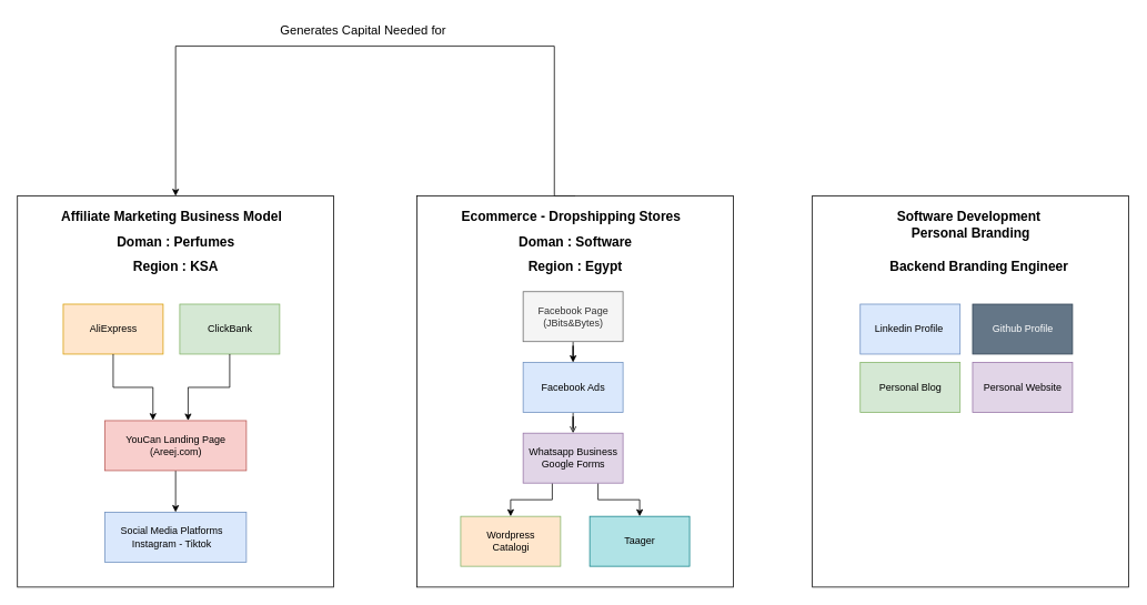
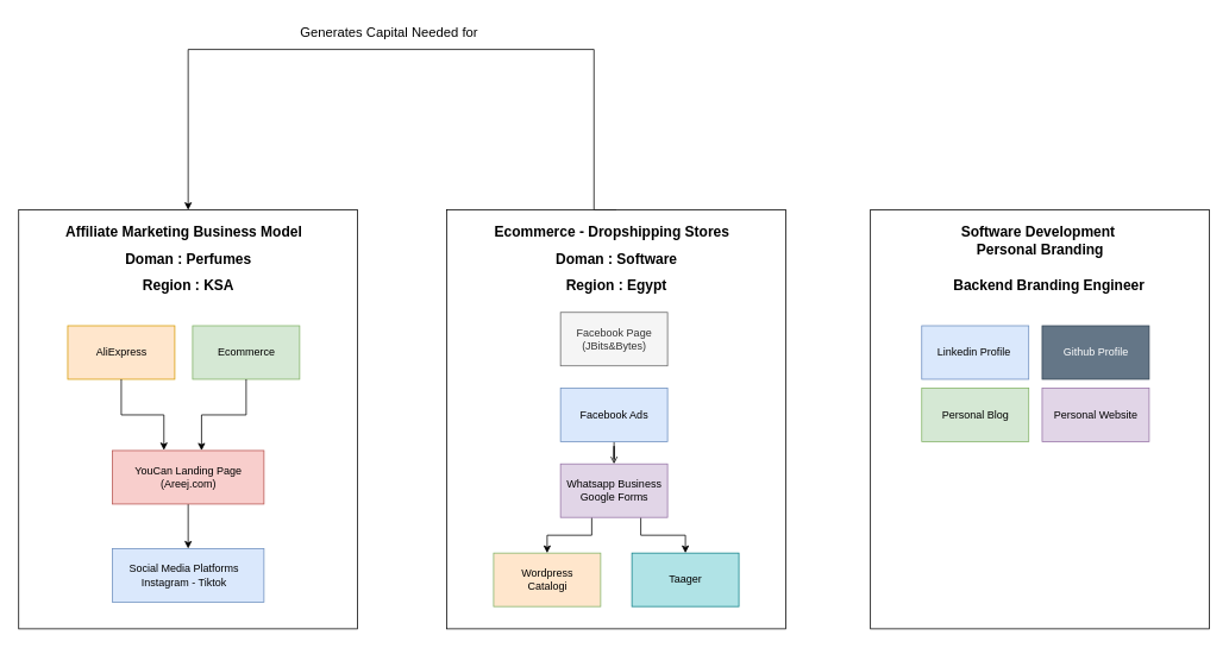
- <mxCell id="8" value="ClickBank" style="text;html=1;align=center;verticalAlign=middle;resizable=0;points=[];autosize=1;strokeColor=none;fillColor=none;" vertex="1" parent="1"><mxGeometry x="235" y="380" width="80" height="30" as="geometry" /></mxCell>
+ <mxCell id="8" value="Ecommerce" style="text;html=1;align=center;verticalAlign=middle;resizable=0;points=[];autosize=1;strokeColor=none;fillColor=none;" vertex="1" parent="1"><mxGeometry x="235" y="380" width="80" height="30" as="geometry" /></mxCell>
- <mxCell id="22" style="edgeStyle=orthogonalEdgeStyle;rounded=0;orthogonalLoop=1;jettySize=auto;html=1;entryX=0.5;entryY=0;entryDx=0;entryDy=0;fontSize=15;" edge="1" parent="1" source="23" target="25"><mxGeometry relative="1" as="geometry" /></mxCell>
